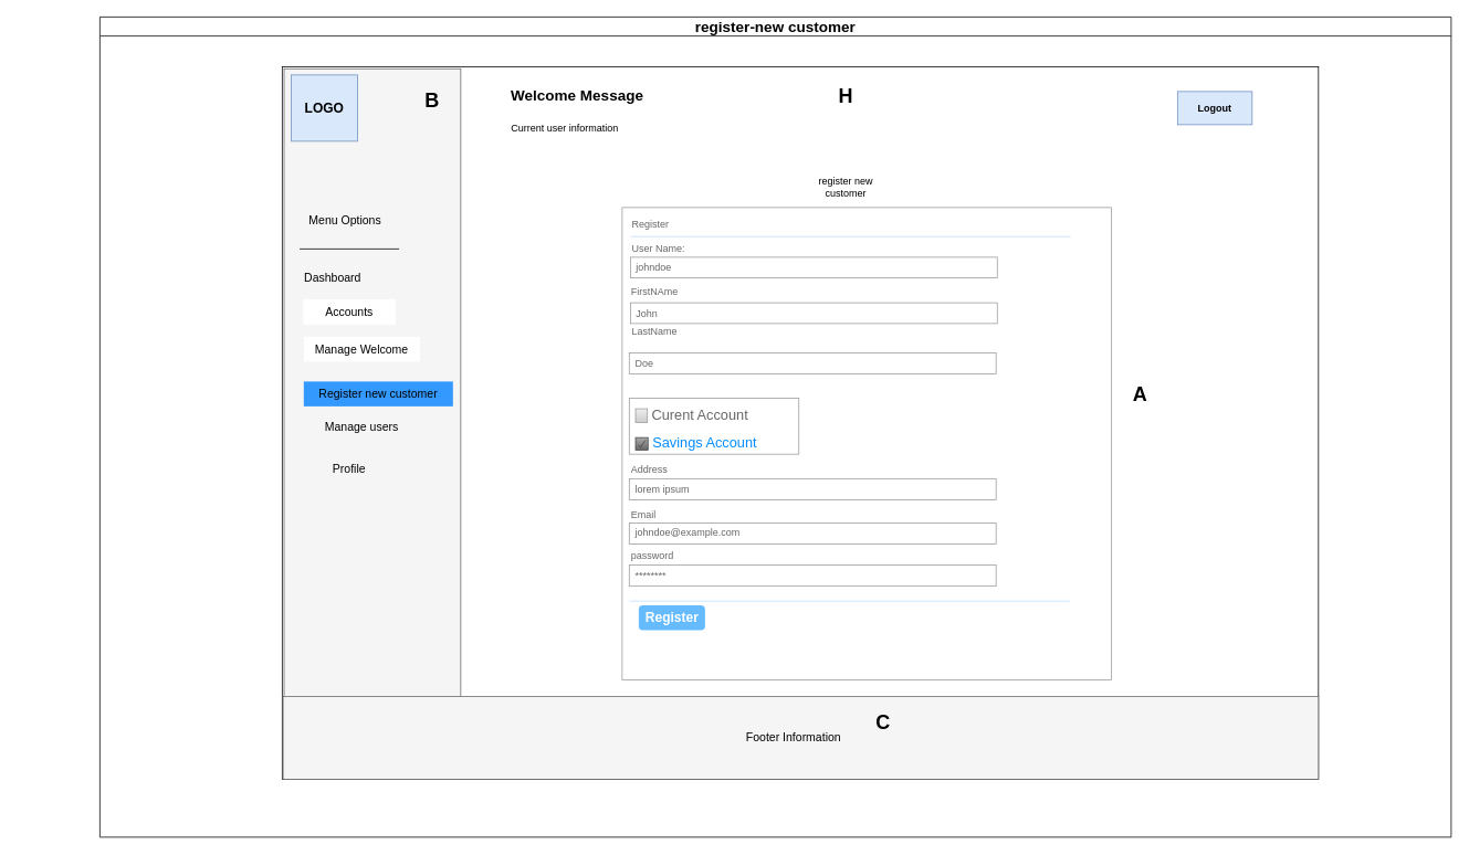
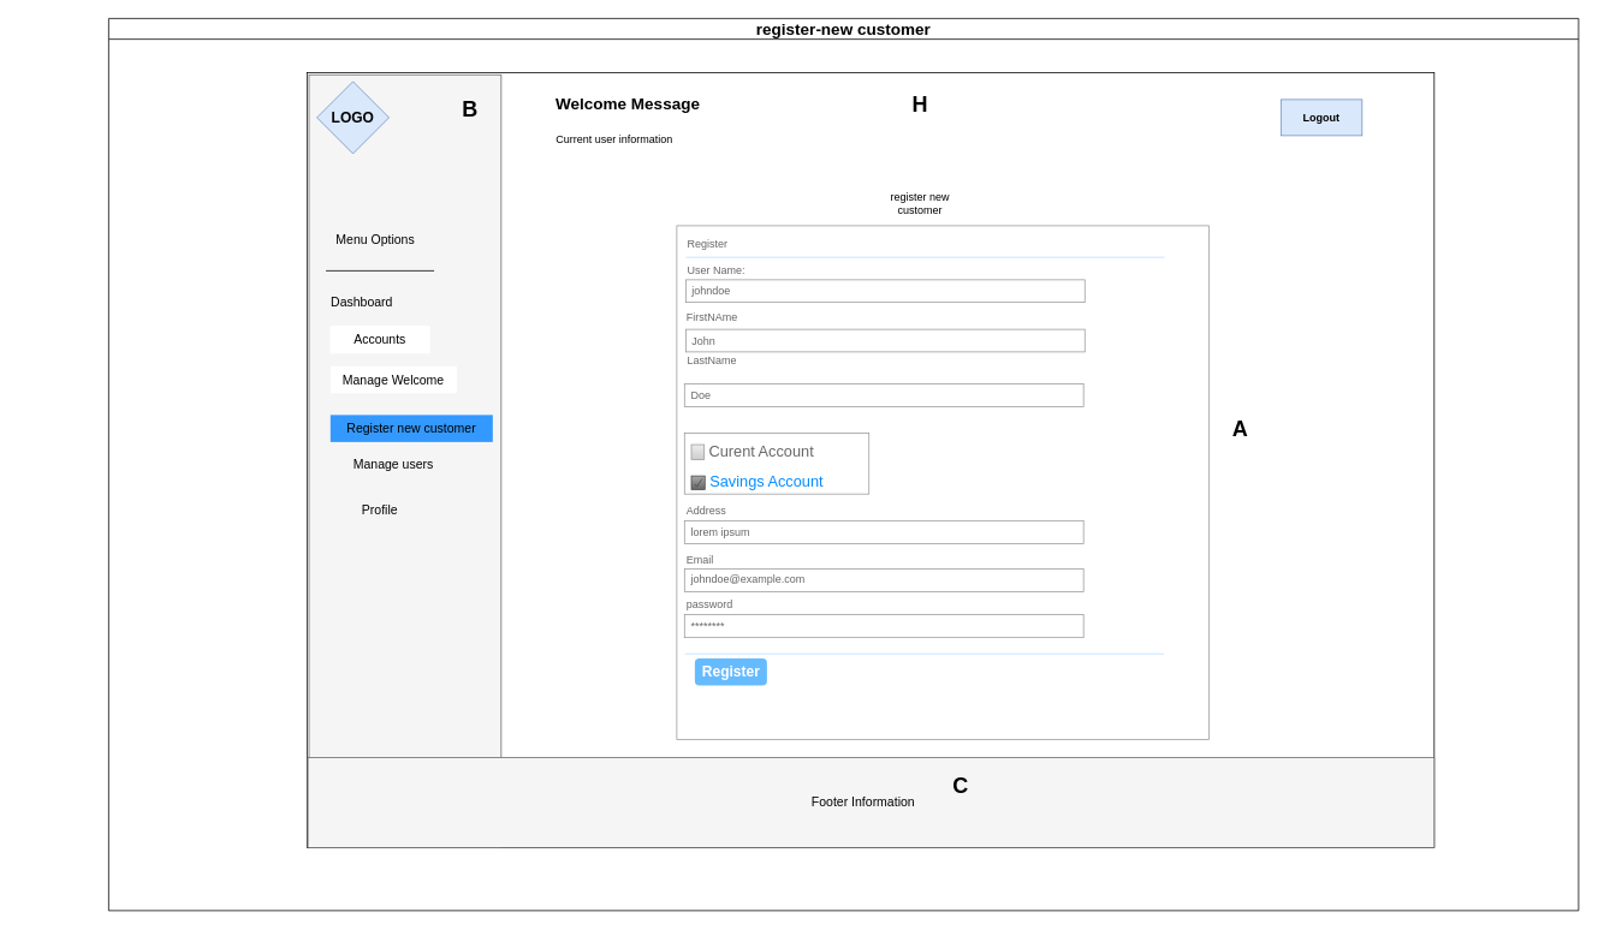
- <mxCell id="5" value="&lt;font size=&quot;3&quot;&gt;&lt;b&gt;LOGO&lt;/b&gt;&lt;/font&gt;" style="whiteSpace=wrap;html=1;fillColor=#dae8fc;strokeColor=#6c8ebf;rounded=0;" parent="2" vertex="1"><mxGeometry x="230.93" y="70" width="80" height="80" as="geometry" /></mxCell>
+ <mxCell id="5" value="&lt;font size=&quot;3&quot;&gt;&lt;b&gt;LOGO&lt;/b&gt;&lt;/font&gt;" style="rhombus;whiteSpace=wrap;html=1;fillColor=#dae8fc;strokeColor=#6c8ebf;" parent="2" vertex="1"><mxGeometry x="230.93" y="70" width="80" height="80" as="geometry" /></mxCell>
